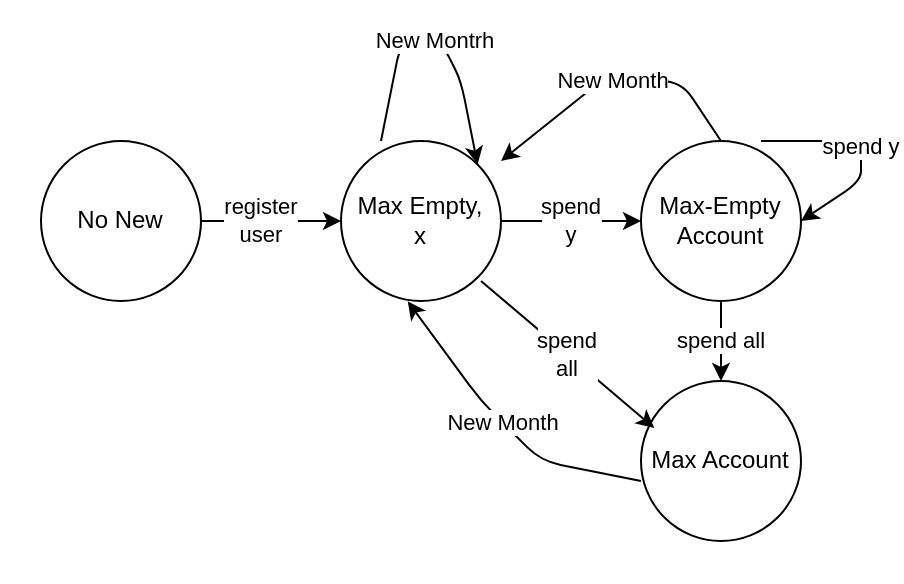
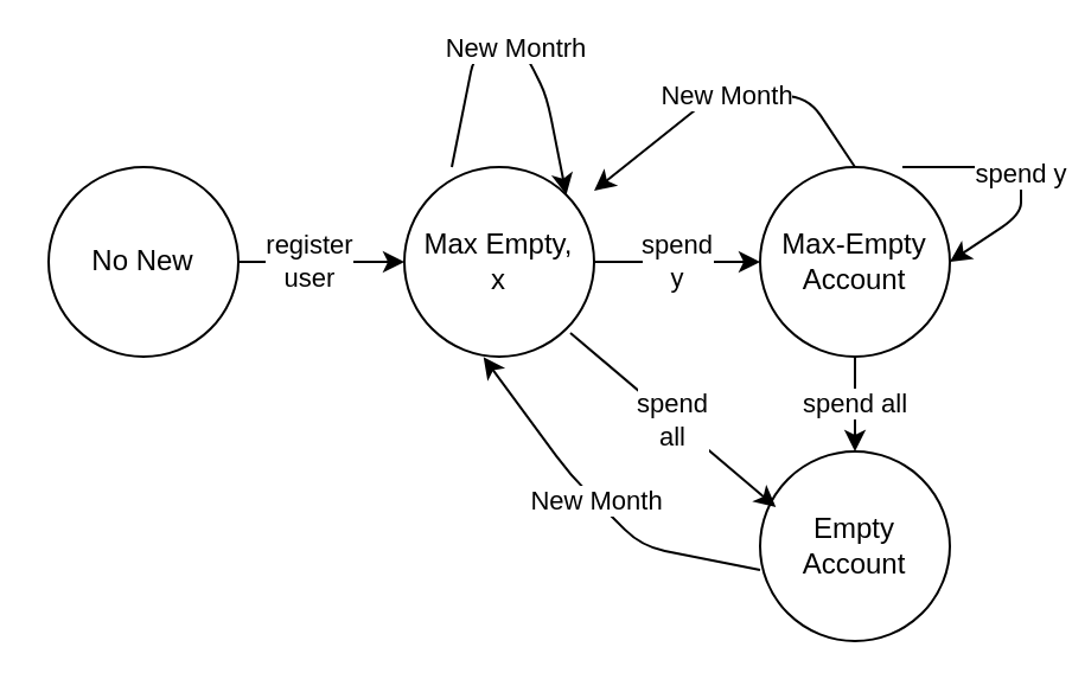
- <mxCell id="5" value="Max Account" style="ellipse;whiteSpace=wrap;html=1;aspect=fixed;" vertex="1" parent="1"><mxGeometry x="320" y="190" width="80" height="80" as="geometry" /></mxCell>
+ <mxCell id="5" value="Empty Account" style="ellipse;whiteSpace=wrap;html=1;aspect=fixed;" vertex="1" parent="1"><mxGeometry x="320" y="190" width="80" height="80" as="geometry" /></mxCell>
